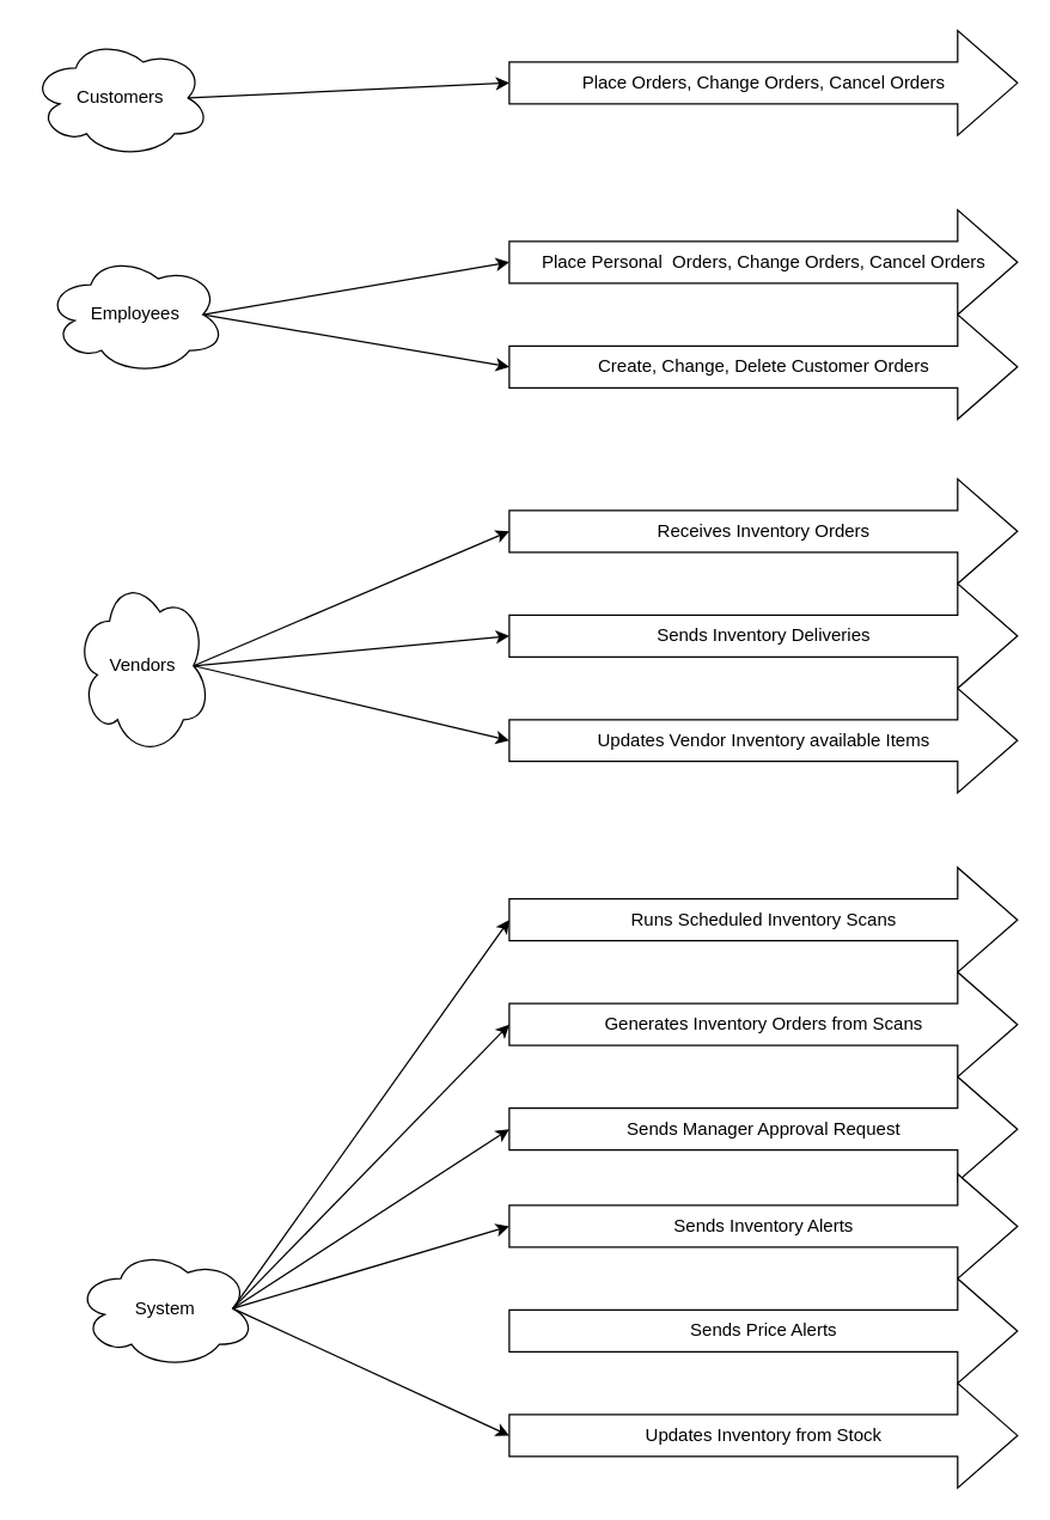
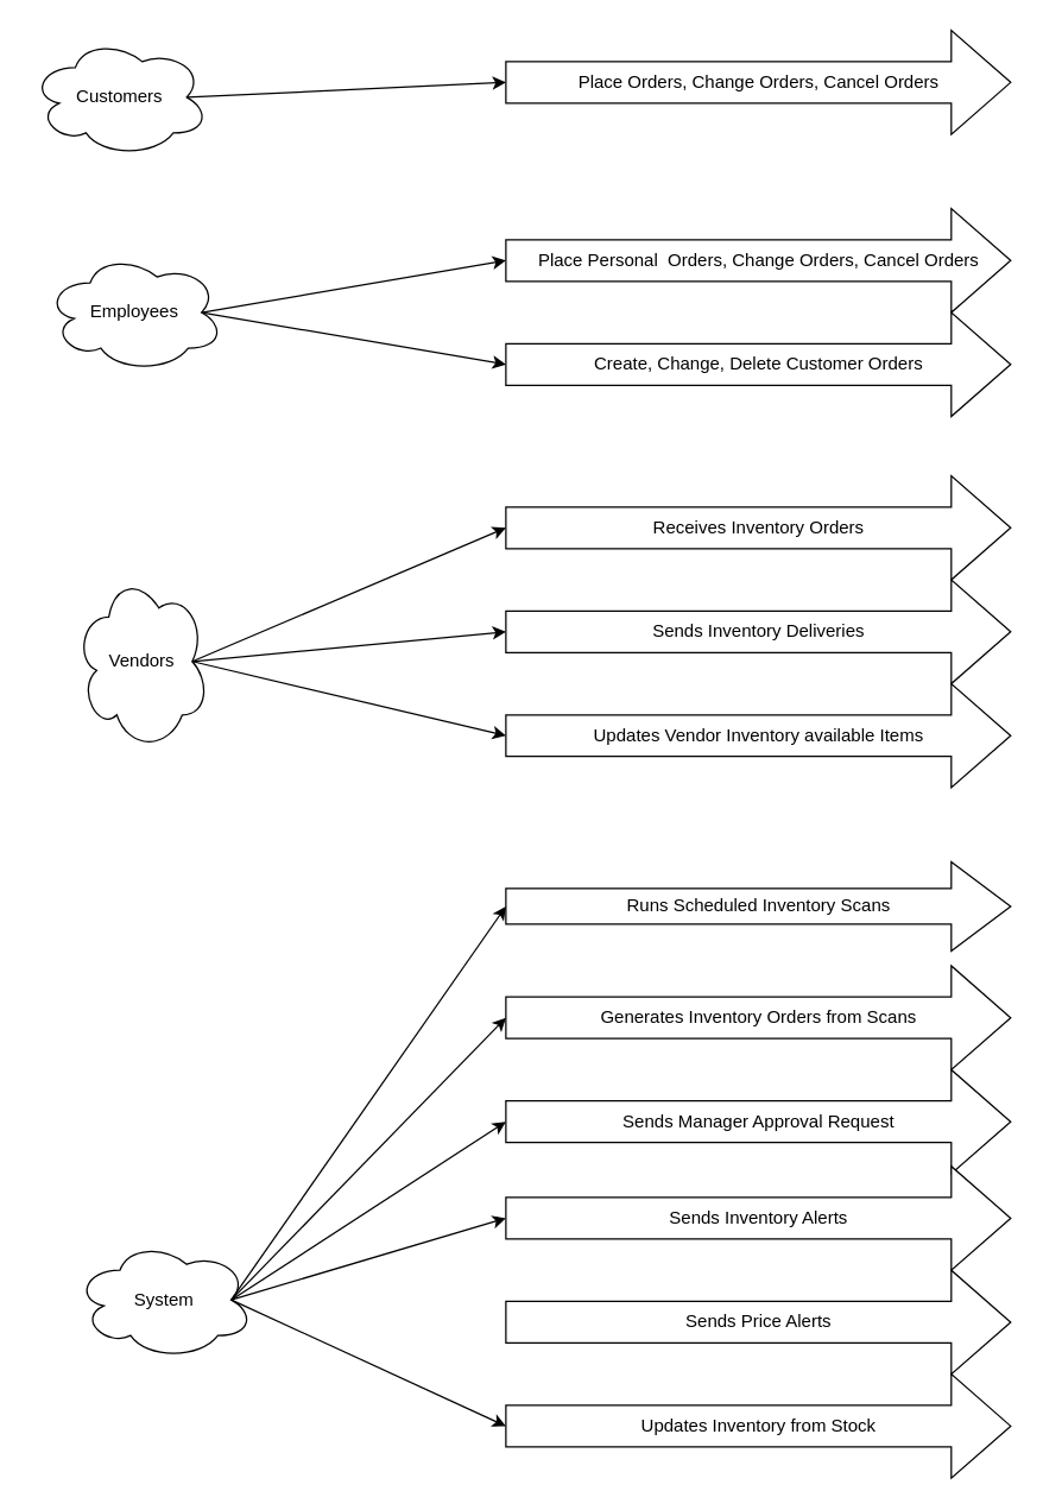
- <mxCell id="10" value="Runs Scheduled Inventory Scans" style="html=1;shadow=0;dashed=0;align=center;verticalAlign=middle;shape=mxgraph.arrows2.arrow;dy=0.6;dx=40;notch=0;" parent="1" vertex="1"><mxGeometry x="340" y="580" width="340" height="70" as="geometry" /></mxCell>
+ <mxCell id="10" value="Runs Scheduled Inventory Scans" style="html=1;shadow=0;dashed=0;align=center;verticalAlign=middle;shape=mxgraph.arrows2.arrow;dy=0.6;dx=40;notch=0;" parent="1" vertex="1"><mxGeometry x="340" y="580" width="340" height="60" as="geometry" /></mxCell>
